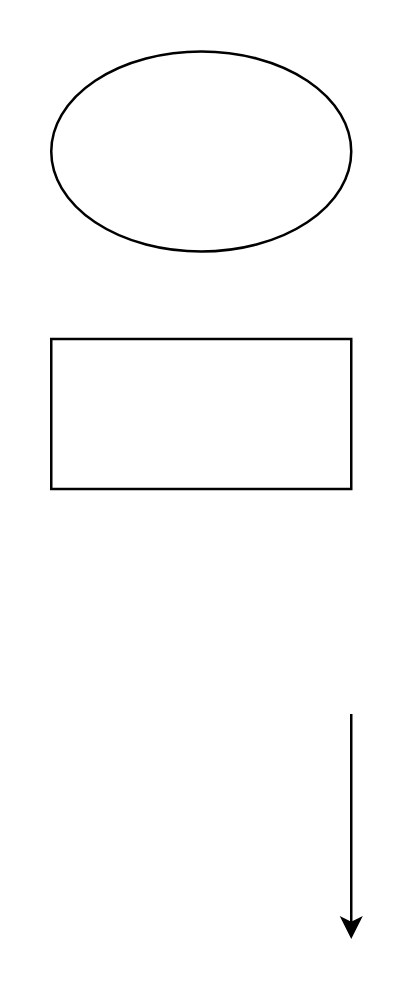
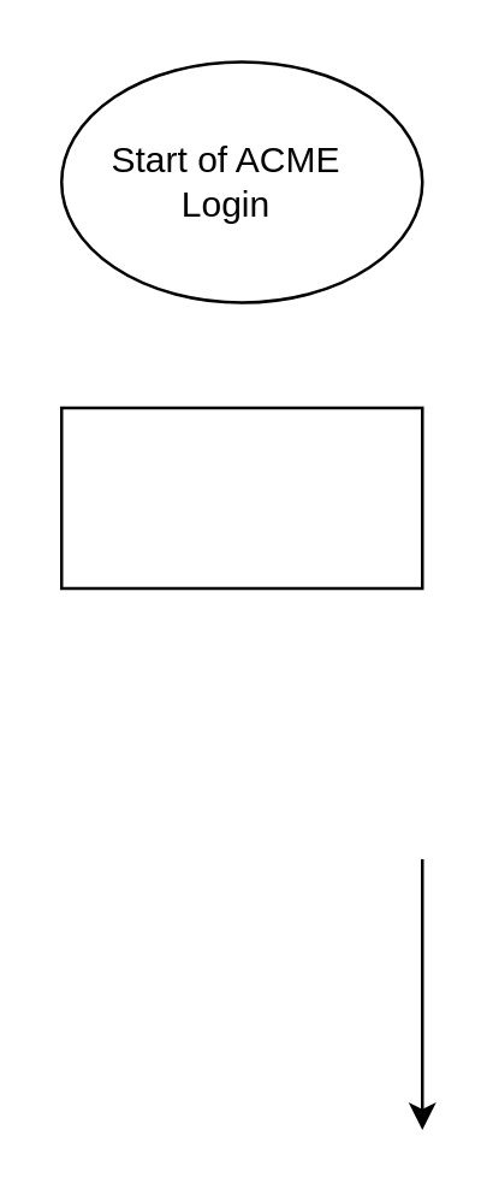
+ <mxCell id="3" value="Start of ACME Login" style="text;html=1;strokeColor=none;fillColor=none;align=center;verticalAlign=middle;whiteSpace=wrap;rounded=0;" vertex="1" parent="1"><mxGeometry x="25" y="35" width="100" height="50" as="geometry" /></mxCell>
